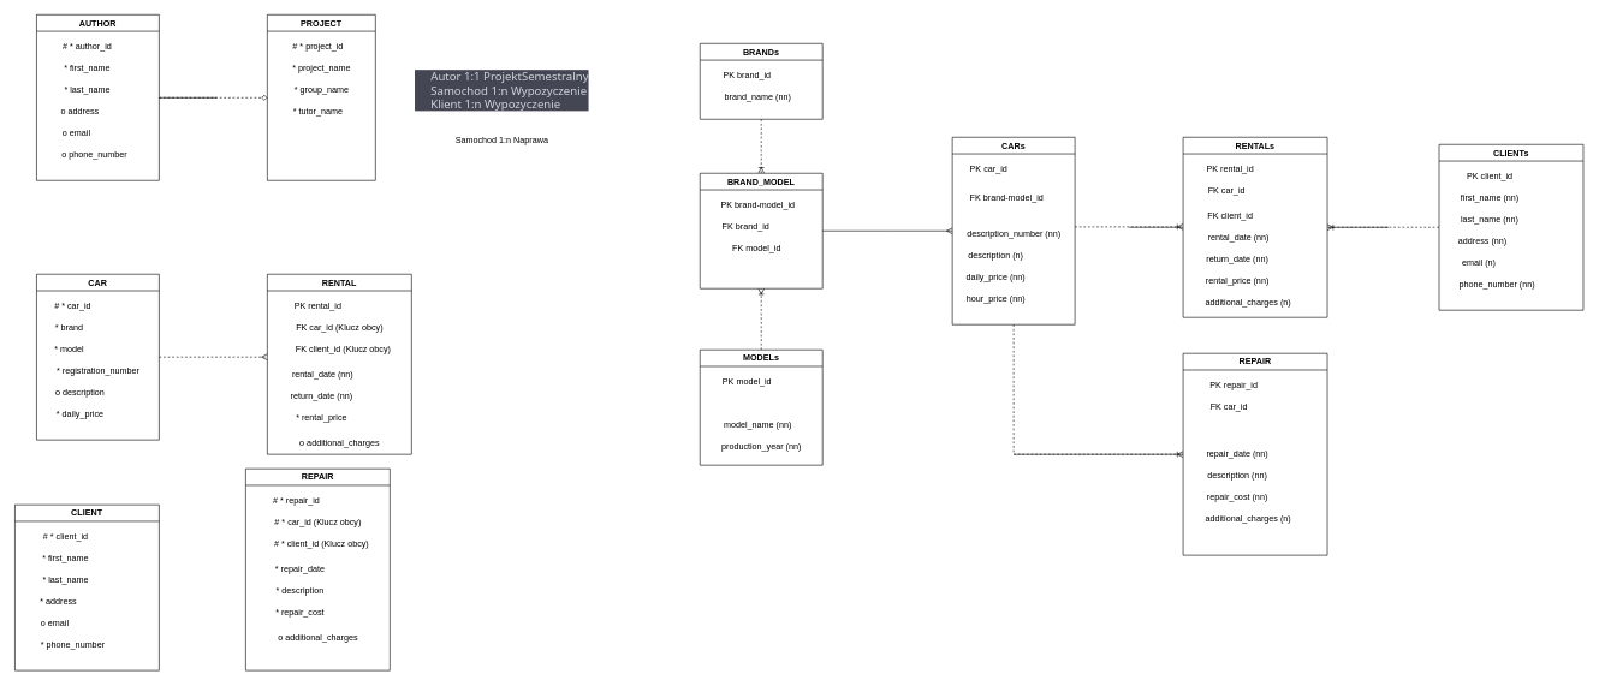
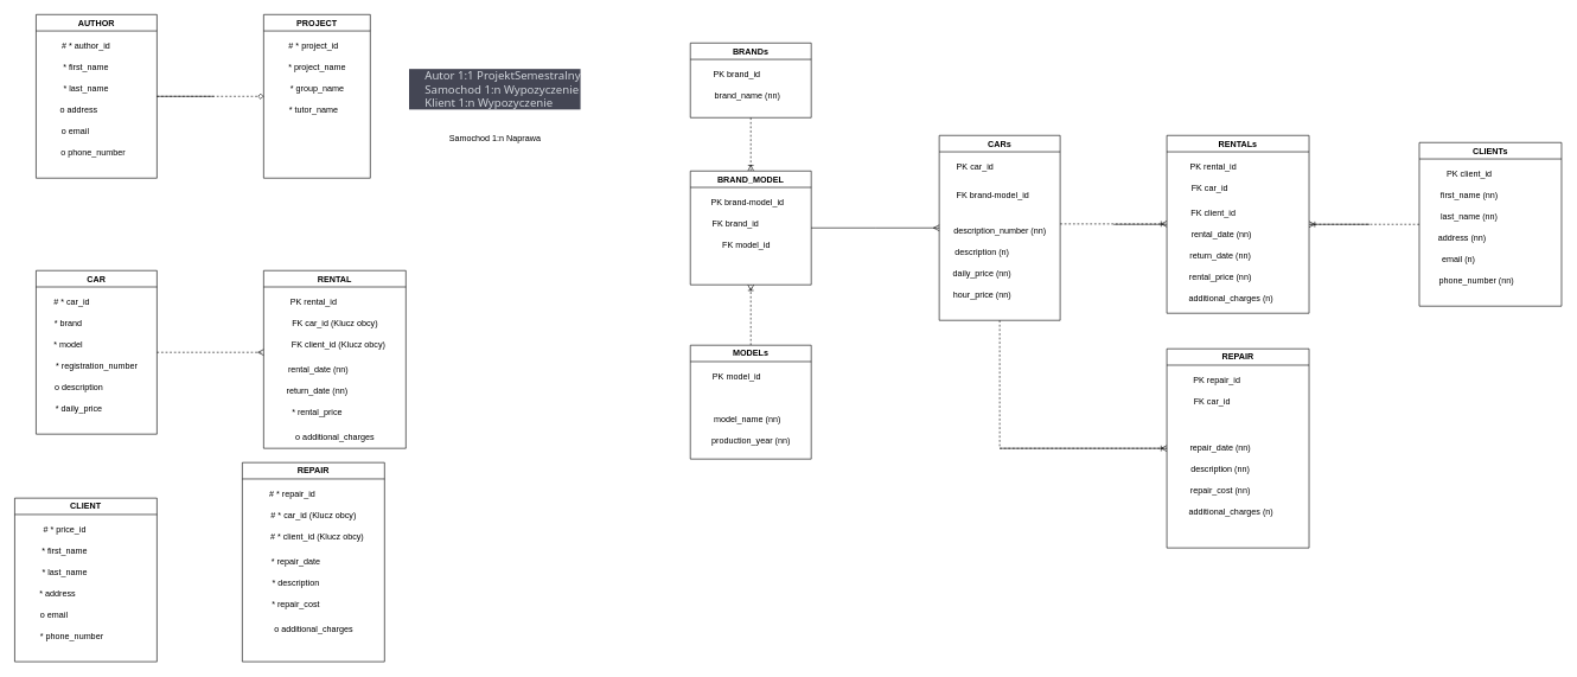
- <mxCell id="11" value="# *&amp;nbsp;client_id " style="text;html=1;align=center;verticalAlign=middle;resizable=0;points=[];autosize=1;strokeColor=none;fillColor=none;" parent="10" vertex="1"><mxGeometry x="25" y="30" width="90" height="30" as="geometry" /></mxCell>
+ <mxCell id="11" value="# *&amp;nbsp;price_id " style="text;html=1;align=center;verticalAlign=middle;resizable=0;points=[];autosize=1;strokeColor=none;fillColor=none;" parent="10" vertex="1"><mxGeometry x="25" y="30" width="90" height="30" as="geometry" /></mxCell>
